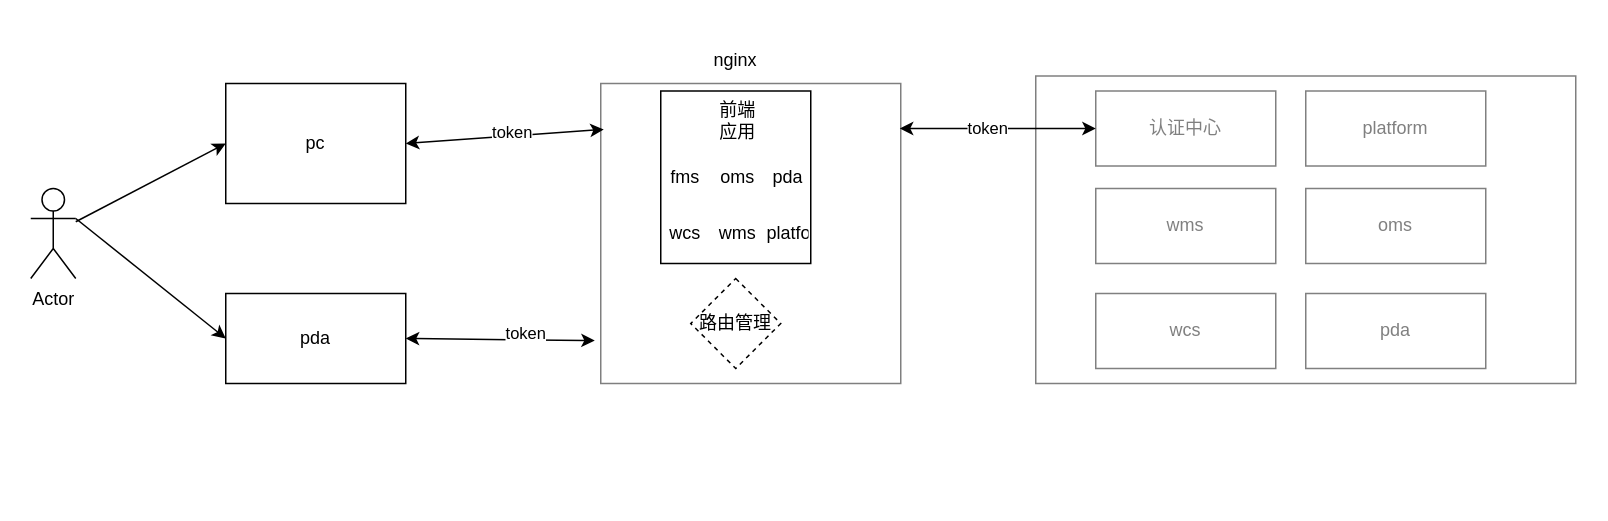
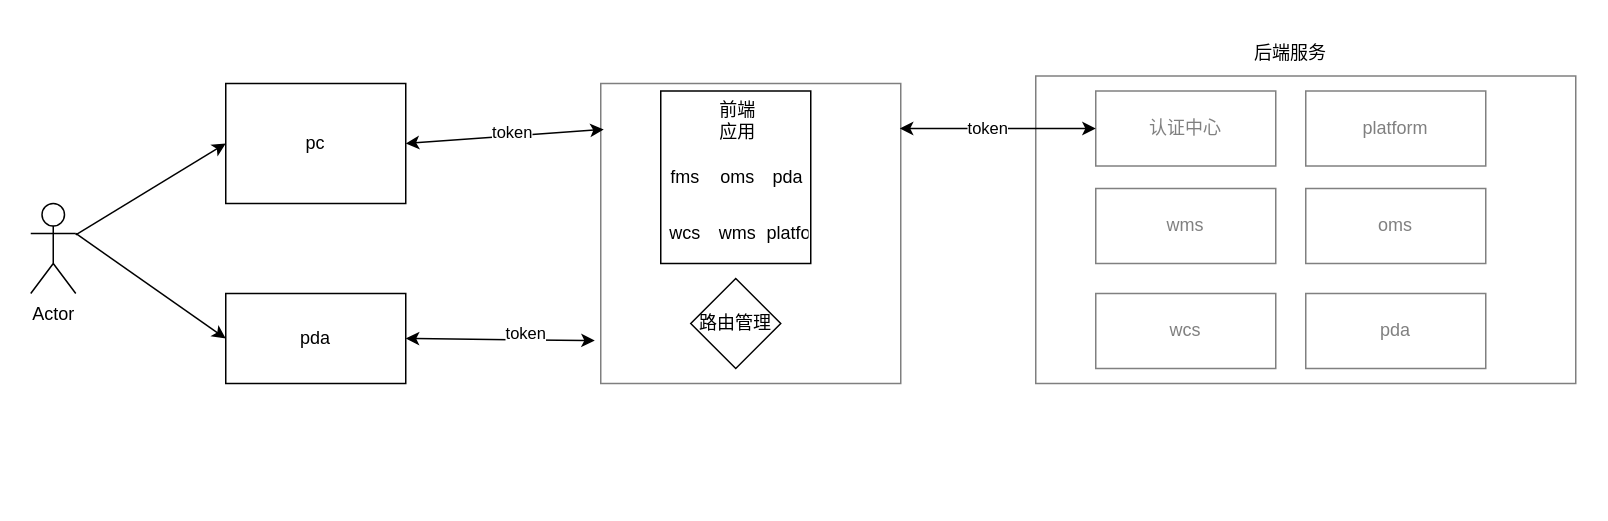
+ <mxCell id="33" value="后端服务" style="text;html=1;strokeColor=none;fillColor=none;align=center;verticalAlign=middle;whiteSpace=wrap;rounded=0;" vertex="1" parent="1"><mxGeometry x="830" y="20" width="60" height="30" as="geometry" /></mxCell>
- <mxCell id="21" value="nginx" style="text;html=1;strokeColor=none;fillColor=none;align=center;verticalAlign=middle;whiteSpace=wrap;rounded=0;" vertex="1" parent="1"><mxGeometry x="460" y="25" width="60" height="30" as="geometry" /></mxCell>
- <mxCell id="2" value="Actor" style="shape=umlActor;verticalLabelPosition=bottom;verticalAlign=top;html=1;outlineConnect=0;" vertex="1" parent="1"><mxGeometry x="20" y="125" width="30" height="60" as="geometry" /></mxCell>
+ <mxCell id="2" value="Actor" style="shape=umlActor;verticalLabelPosition=bottom;verticalAlign=top;html=1;outlineConnect=0;" vertex="1" parent="1"><mxGeometry x="20" y="135" width="30" height="60" as="geometry" /></mxCell>
- <mxCell id="22" value="路由管理" style="rhombus;whiteSpace=wrap;html=1;dashed=1;" vertex="1" parent="1"><mxGeometry x="460" y="185" width="60" height="60" as="geometry" /></mxCell>
+ <mxCell id="22" value="路由管理" style="rhombus;whiteSpace=wrap;html=1;" vertex="1" parent="1"><mxGeometry x="460" y="185" width="60" height="60" as="geometry" /></mxCell>
